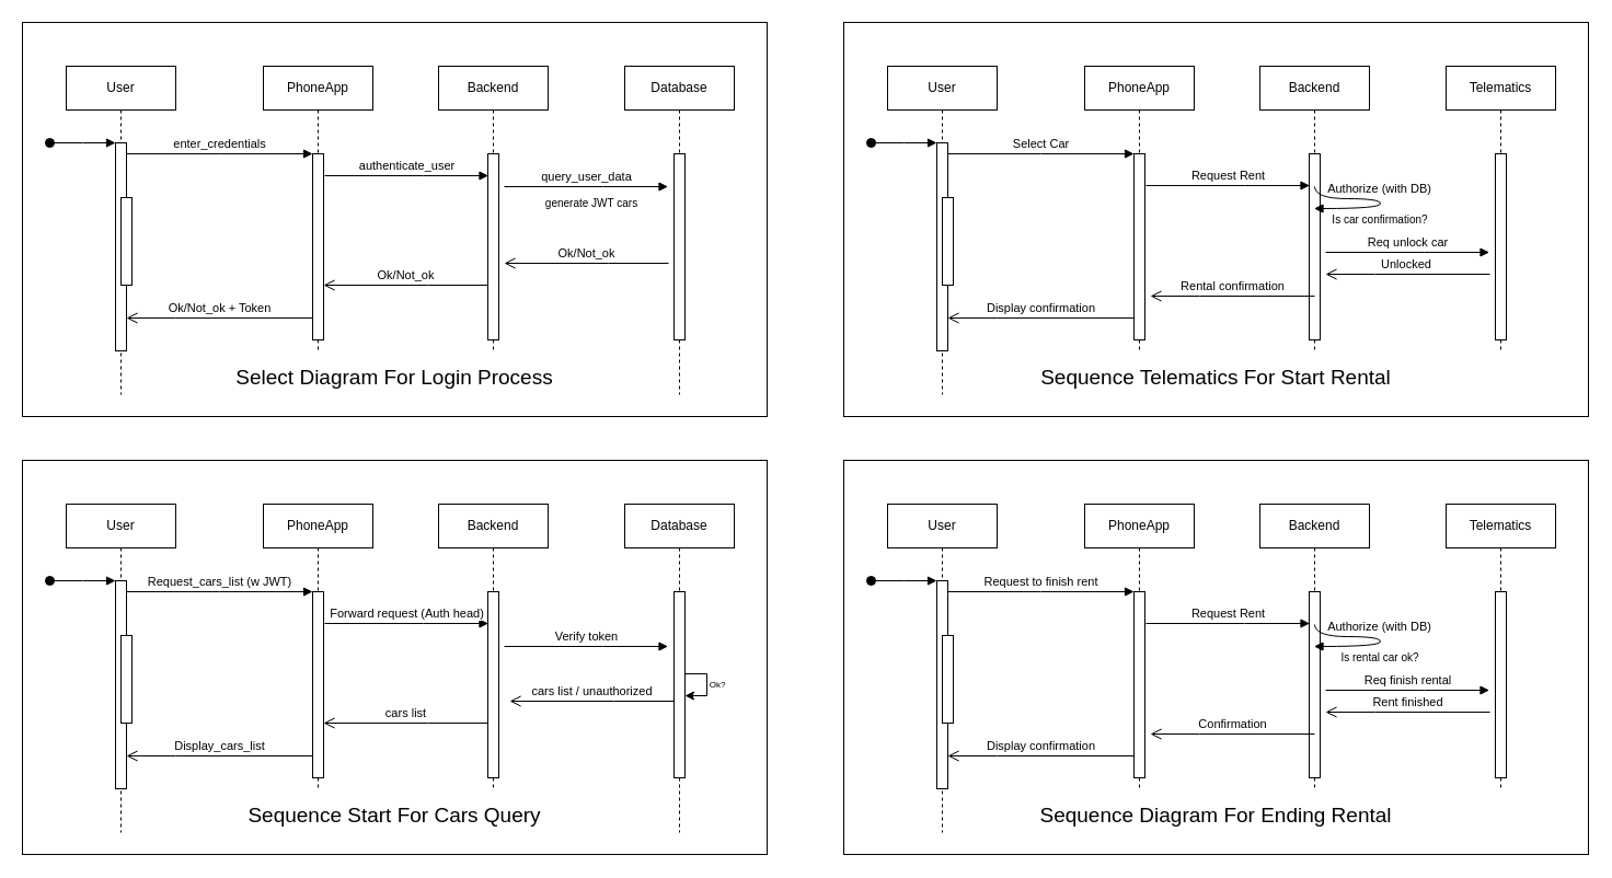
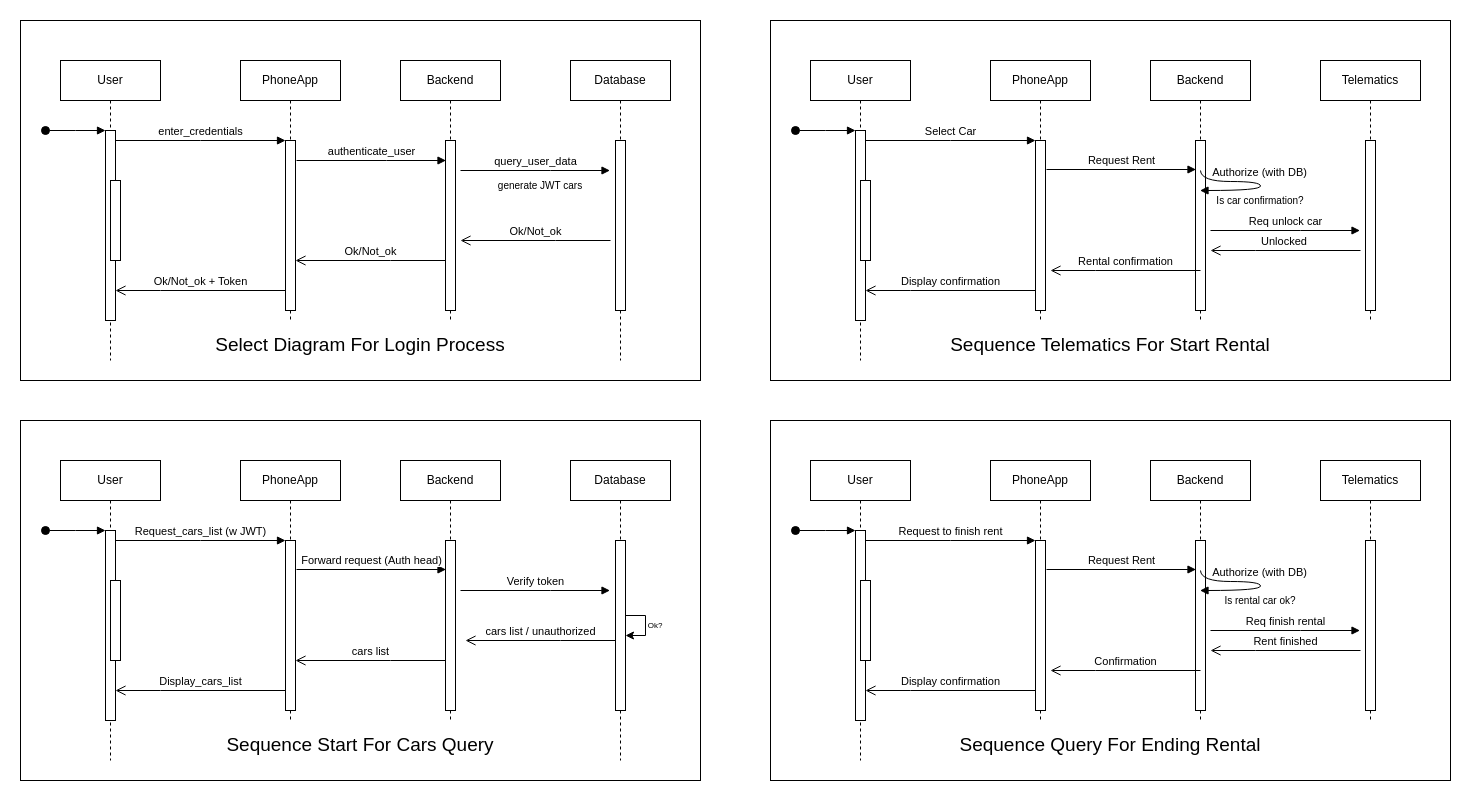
- <mxCell id="73" value="Sequence Diagram For Ending Rental" style="text;html=1;align=center;verticalAlign=middle;whiteSpace=wrap;rounded=0;fontSize=19;" vertex="1" parent="1"><mxGeometry x="900" y="730" width="420" height="30" as="geometry" /></mxCell>
+ <mxCell id="73" value="Sequence Query For Ending Rental" style="text;html=1;align=center;verticalAlign=middle;whiteSpace=wrap;rounded=0;fontSize=19;" vertex="1" parent="1"><mxGeometry x="900" y="730" width="420" height="30" as="geometry" /></mxCell>
